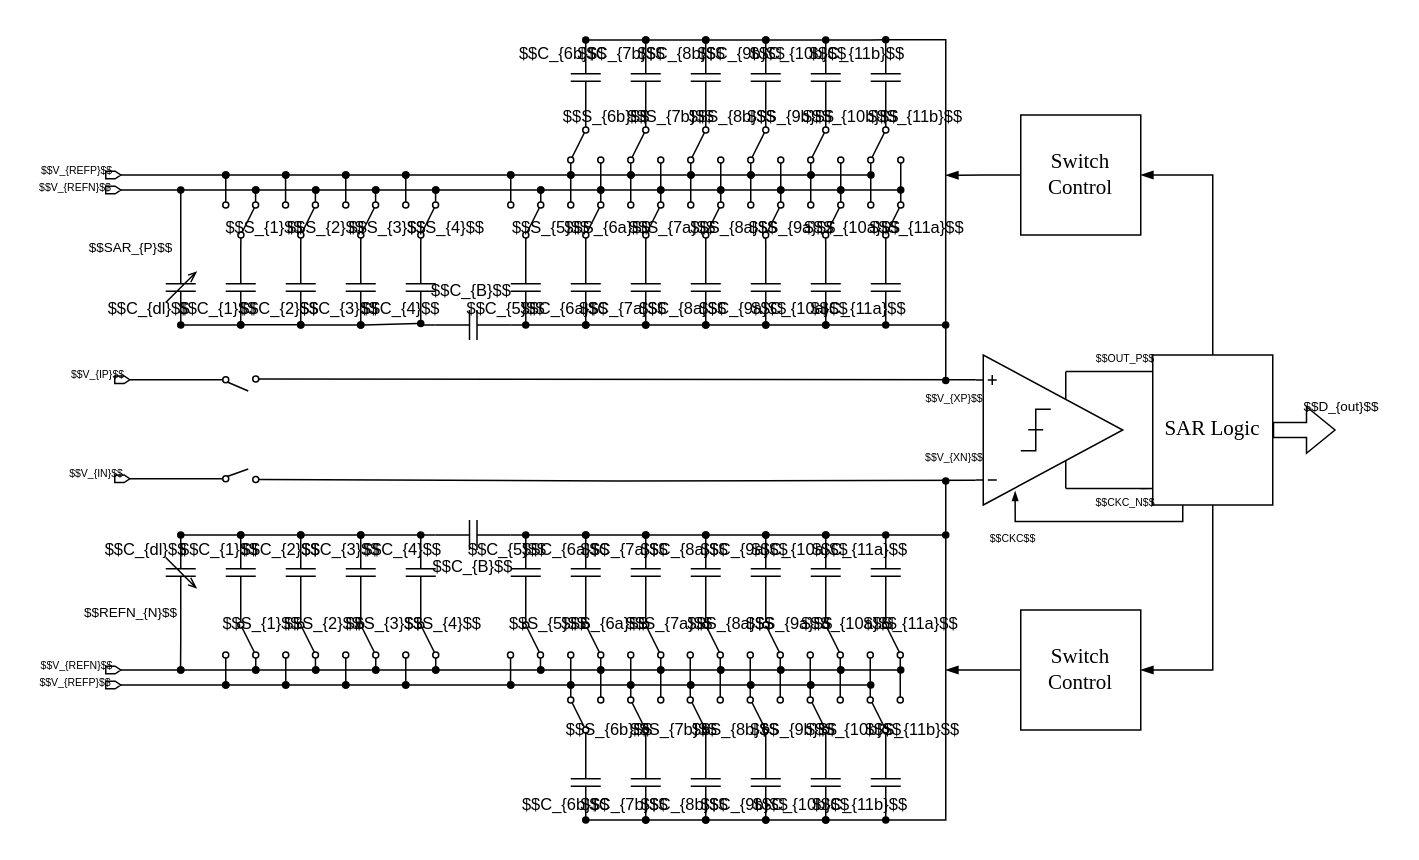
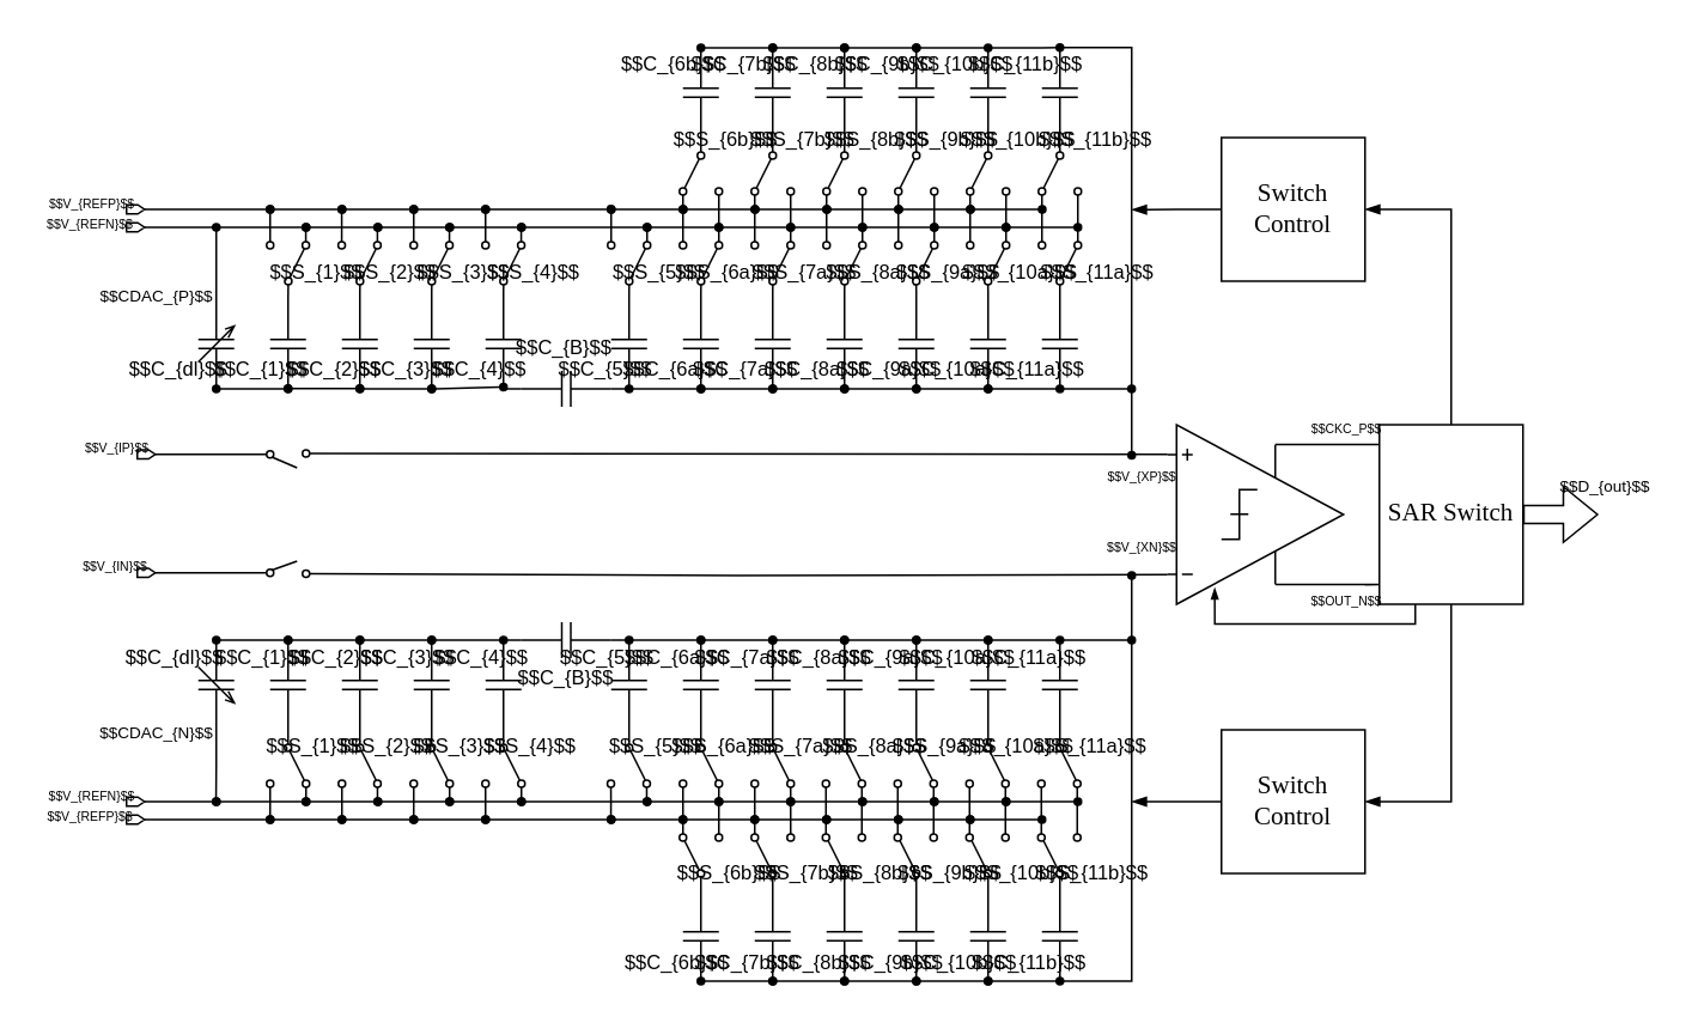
- <mxCell id="350" value="$$SAR_{P}$$" style="text;html=1;align=center;verticalAlign=middle;whiteSpace=wrap;rounded=0;fontFamily=Helvetica;fontSize=9;fontColor=default;labelBackgroundColor=none;" parent="1" vertex="1"><mxGeometry x="57" y="152" width="60" height="25" as="geometry" /></mxCell>
+ <mxCell id="350" value="$$CDAC_{P}$$" style="text;html=1;align=center;verticalAlign=middle;whiteSpace=wrap;rounded=0;fontFamily=Helvetica;fontSize=9;fontColor=default;labelBackgroundColor=none;" parent="1" vertex="1"><mxGeometry x="57" y="152" width="60" height="25" as="geometry" /></mxCell>
- <mxCell id="353" value="$$OUT_P$$" style="text;html=1;align=center;verticalAlign=middle;whiteSpace=wrap;rounded=0;fontFamily=Helvetica;fontSize=7;fontColor=default;labelBackgroundColor=none;" parent="1" vertex="1"><mxGeometry x="720" y="226" width="60" height="25" as="geometry" /></mxCell>
+ <mxCell id="353" value="$$CKC_P$$" style="text;html=1;align=center;verticalAlign=middle;whiteSpace=wrap;rounded=0;fontFamily=Helvetica;fontSize=7;fontColor=default;labelBackgroundColor=none;" parent="1" vertex="1"><mxGeometry x="720" y="226" width="60" height="25" as="geometry" /></mxCell>
- <mxCell id="12" value="&lt;font face=&quot;Times New Roman&quot;&gt;&lt;span style=&quot;font-size: 14px;&quot;&gt;SAR Logic&lt;/span&gt;&lt;/font&gt;" style="rounded=0;whiteSpace=wrap;html=1;spacing=-2;" parent="1" vertex="1"><mxGeometry x="768" y="236" width="80" height="100" as="geometry" /></mxCell>
+ <mxCell id="12" value="&lt;font face=&quot;Times New Roman&quot;&gt;&lt;span style=&quot;font-size: 14px;&quot;&gt;SAR Switch&lt;/span&gt;&lt;/font&gt;" style="rounded=0;whiteSpace=wrap;html=1;spacing=-2;" parent="1" vertex="1"><mxGeometry x="768" y="236" width="80" height="100" as="geometry" /></mxCell>
- <mxCell id="354" value="$$CKC_N$$" style="text;html=1;align=center;verticalAlign=middle;whiteSpace=wrap;rounded=0;fontFamily=Helvetica;fontSize=7;fontColor=default;labelBackgroundColor=none;" parent="1" vertex="1"><mxGeometry x="720" y="322" width="60" height="25" as="geometry" /></mxCell>
+ <mxCell id="354" value="$$OUT_N$$" style="text;html=1;align=center;verticalAlign=middle;whiteSpace=wrap;rounded=0;fontFamily=Helvetica;fontSize=7;fontColor=default;labelBackgroundColor=none;" parent="1" vertex="1"><mxGeometry x="720" y="322" width="60" height="25" as="geometry" /></mxCell>
- <mxCell id="352" value="$$CKC$$" style="text;html=1;align=center;verticalAlign=middle;whiteSpace=wrap;rounded=0;fontFamily=Helvetica;fontSize=7;fontColor=default;labelBackgroundColor=none;" parent="1" vertex="1"><mxGeometry x="645" y="346" width="60" height="25" as="geometry" /></mxCell>
- <mxCell id="349" value="$$REFN_{N}$$" style="text;html=1;align=center;verticalAlign=middle;whiteSpace=wrap;rounded=0;fontFamily=Helvetica;fontSize=9;fontColor=default;labelBackgroundColor=none;" parent="1" vertex="1"><mxGeometry x="57" y="395" width="60" height="25" as="geometry" /></mxCell>
+ <mxCell id="349" value="$$CDAC_{N}$$" style="text;html=1;align=center;verticalAlign=middle;whiteSpace=wrap;rounded=0;fontFamily=Helvetica;fontSize=9;fontColor=default;labelBackgroundColor=none;" parent="1" vertex="1"><mxGeometry x="57" y="395" width="60" height="25" as="geometry" /></mxCell>
